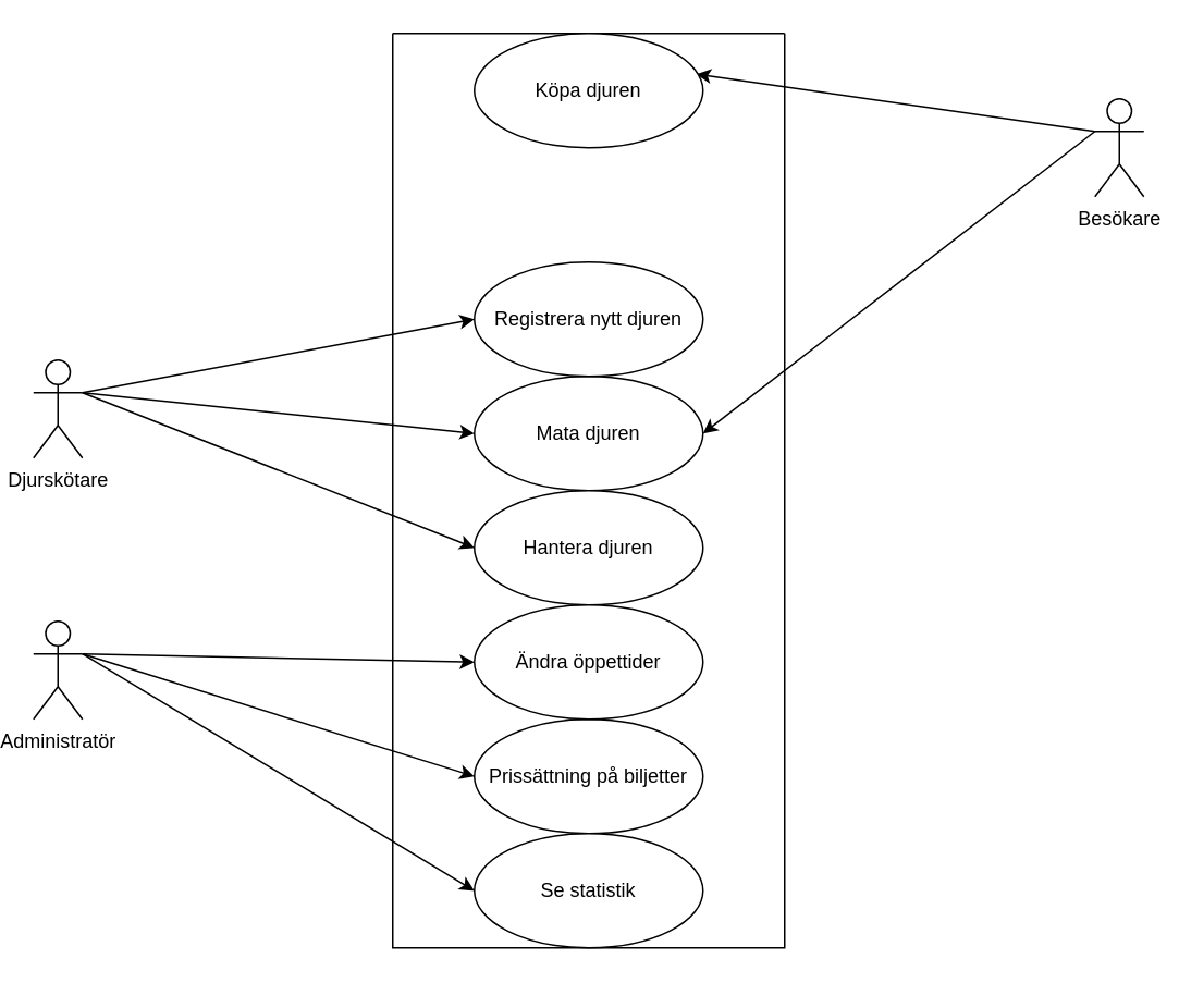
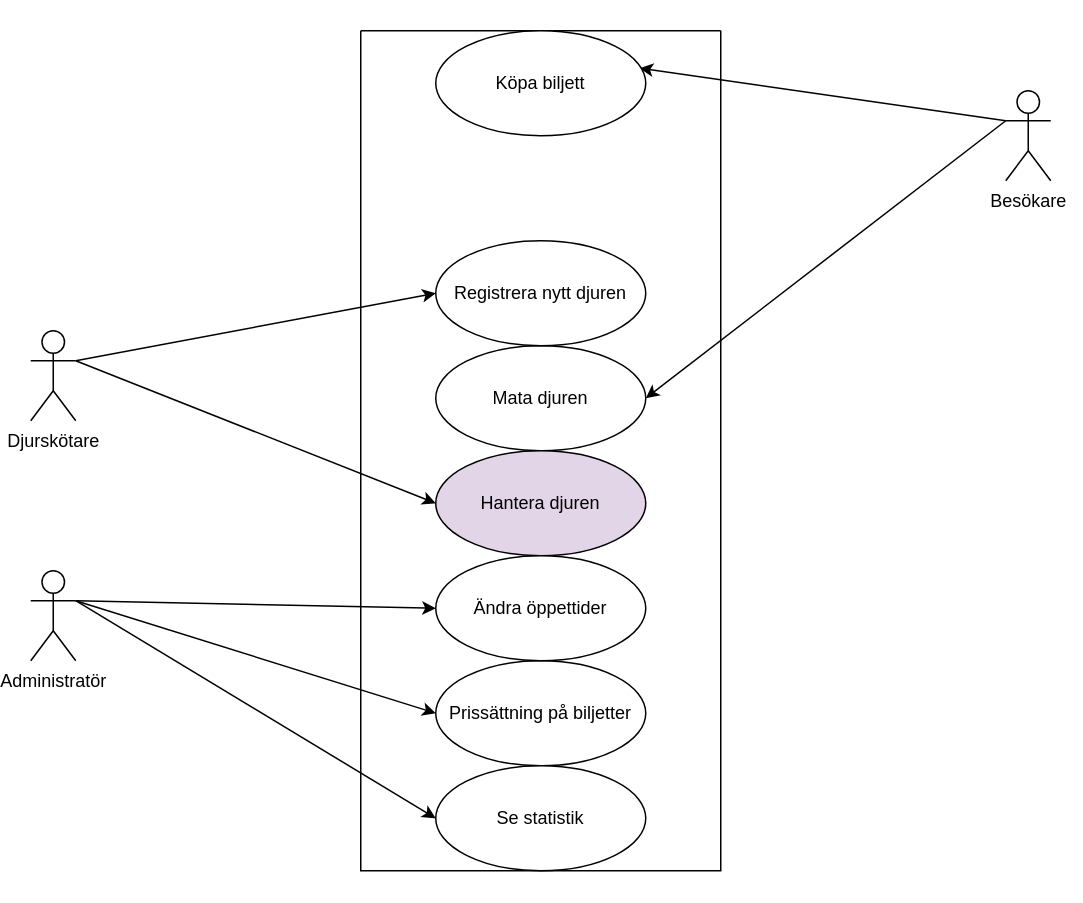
- <mxCell id="18" value="&lt;div&gt;&lt;span style=&quot;background-color: initial;&quot;&gt;Köpa djuren&lt;/span&gt;&lt;/div&gt;" style="ellipse;whiteSpace=wrap;html=1;" vertex="1" parent="13"><mxGeometry x="50" width="140" height="70" as="geometry" /></mxCell>
+ <mxCell id="18" value="&lt;div&gt;&lt;span style=&quot;background-color: initial;&quot;&gt;Köpa biljett&lt;/span&gt;&lt;/div&gt;" style="ellipse;whiteSpace=wrap;html=1;" vertex="1" parent="13"><mxGeometry x="50" width="140" height="70" as="geometry" /></mxCell>
- <mxCell id="6" style="rounded=0;orthogonalLoop=1;jettySize=auto;html=1;exitX=1;exitY=0.333;exitDx=0;exitDy=0;exitPerimeter=0;entryX=0;entryY=0.5;entryDx=0;entryDy=0;" edge="1" parent="1" source="8" target="14"><mxGeometry relative="1" as="geometry" /></mxCell>
- <mxCell id="15" value="Hantera djuren" style="ellipse;whiteSpace=wrap;html=1;" vertex="1" parent="13"><mxGeometry x="50" y="280" width="140" height="70" as="geometry" /></mxCell>
+ <mxCell id="15" value="Hantera djuren" style="ellipse;whiteSpace=wrap;html=1;fillColor=#e1d5e7;" vertex="1" parent="13"><mxGeometry x="50" y="280" width="140" height="70" as="geometry" /></mxCell>
